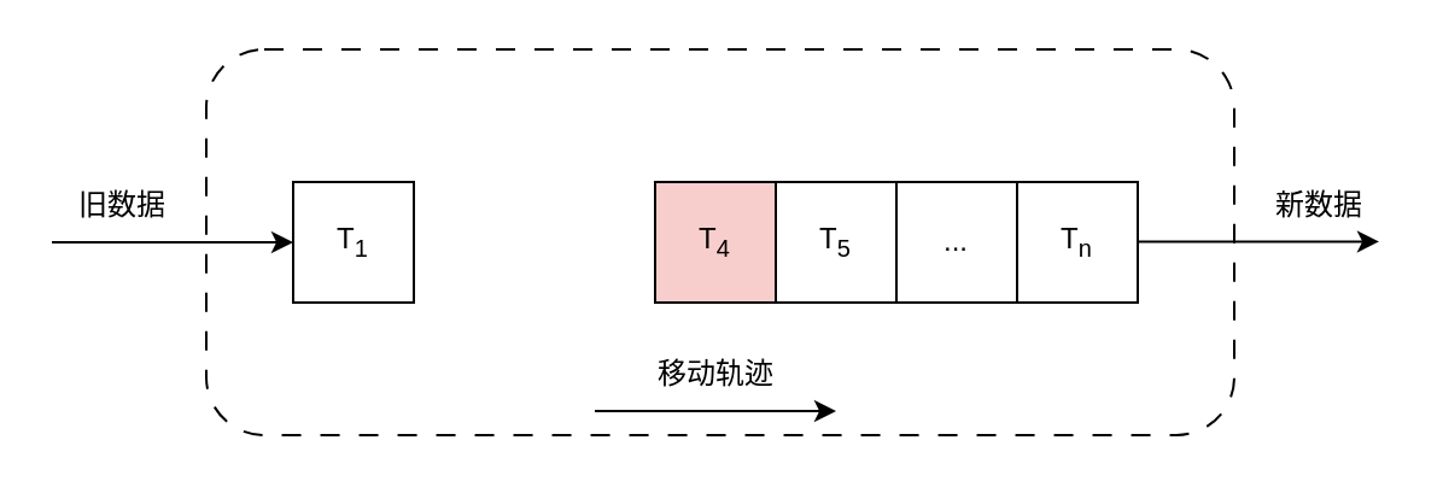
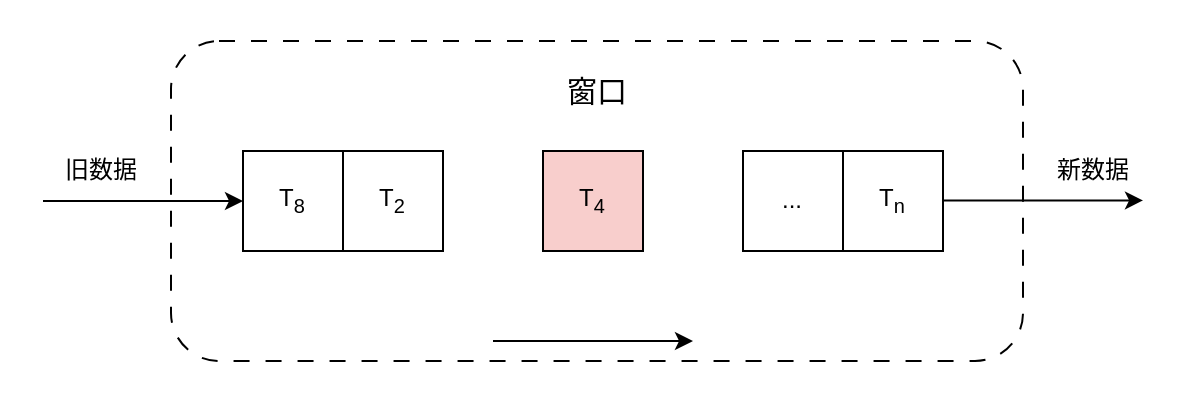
+ <mxCell id="13" value="&lt;font style=&quot;font-size: 15px;&quot;&gt;窗口&lt;/font&gt;" style="text;html=1;align=center;verticalAlign=middle;resizable=0;points=[];autosize=1;strokeColor=none;fillColor=none;" parent="1" vertex="1"><mxGeometry x="273" y="30" width="50" height="30" as="geometry" /></mxCell>
- <mxCell id="3" value="T&lt;sub&gt;1&lt;/sub&gt;" style="rounded=0;whiteSpace=wrap;html=1;" parent="1" vertex="1"><mxGeometry x="121" y="75" width="50" height="50" as="geometry" /></mxCell>
+ <mxCell id="3" value="T&lt;sub&gt;8&lt;/sub&gt;" style="rounded=0;whiteSpace=wrap;html=1;" parent="1" vertex="1"><mxGeometry x="121" y="75" width="50" height="50" as="geometry" /></mxCell>
+ <mxCell id="4" value="T&lt;sub&gt;2&lt;/sub&gt;" style="rounded=0;whiteSpace=wrap;html=1;" parent="1" vertex="1"><mxGeometry x="171" y="75" width="50" height="50" as="geometry" /></mxCell>
- <mxCell id="6" value="T&lt;sub&gt;5&lt;/sub&gt;" style="rounded=0;whiteSpace=wrap;html=1;" parent="1" vertex="1"><mxGeometry x="321" y="75" width="50" height="50" as="geometry" /></mxCell>
- <mxCell id="14" value="移动轨迹" style="text;html=1;align=center;verticalAlign=middle;resizable=0;points=[];autosize=1;strokeColor=none;fillColor=none;" parent="1" vertex="1"><mxGeometry x="261" y="140" width="70" height="30" as="geometry" /></mxCell>
